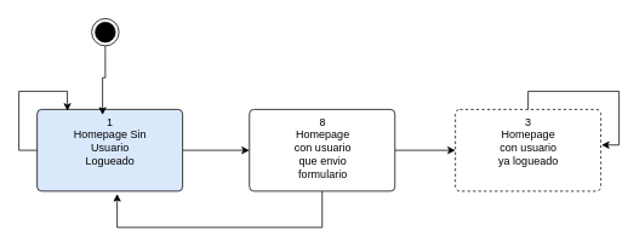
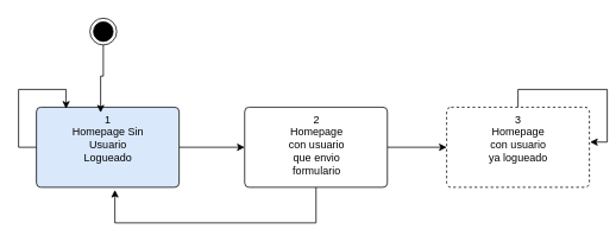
- <mxCell id="6" value="8&lt;br&gt;Homepage&lt;br&gt;con usuario&lt;br&gt;que envio&lt;br&gt;formulario" style="html=1;align=center;verticalAlign=top;rounded=1;absoluteArcSize=1;arcSize=10;dashed=0;" vertex="1" parent="1"><mxGeometry x="273.5" y="120" width="160" height="90" as="geometry" /></mxCell>
+ <mxCell id="6" value="2&lt;br&gt;Homepage&lt;br&gt;con usuario&lt;br&gt;que envio&lt;br&gt;formulario" style="html=1;align=center;verticalAlign=top;rounded=1;absoluteArcSize=1;arcSize=10;dashed=0;" vertex="1" parent="1"><mxGeometry x="273.5" y="120" width="160" height="90" as="geometry" /></mxCell>
